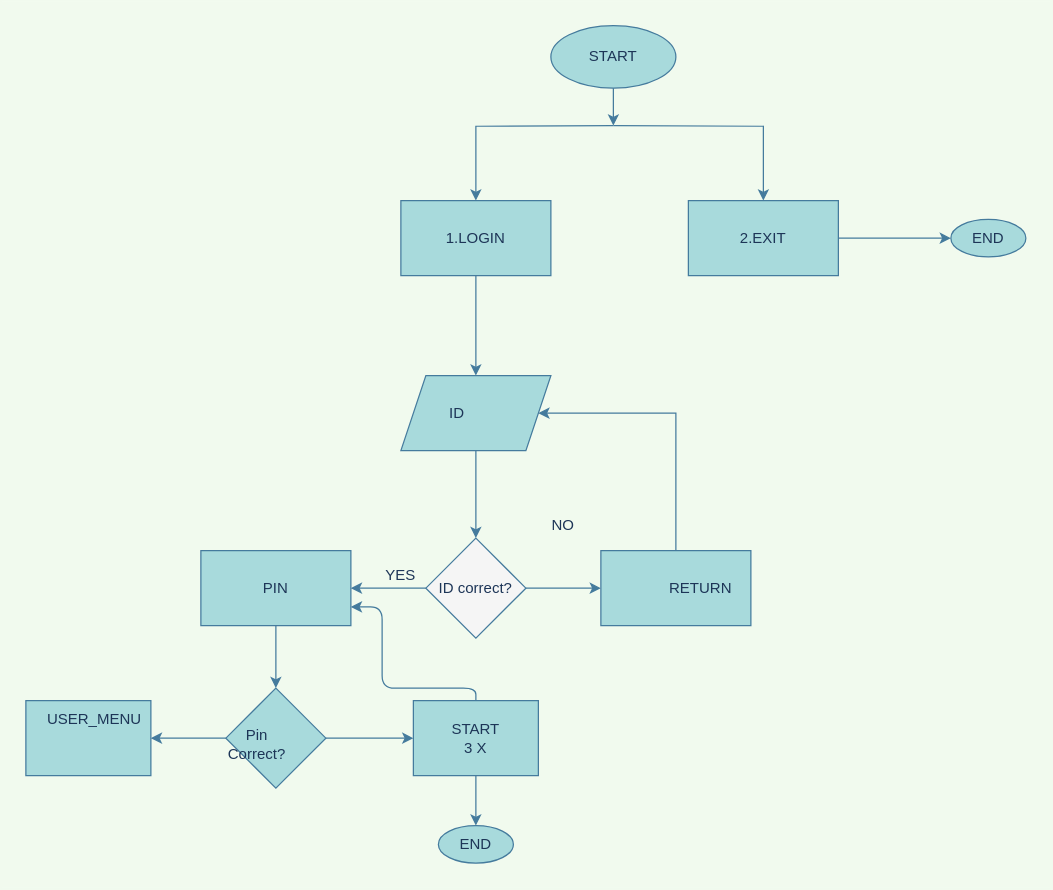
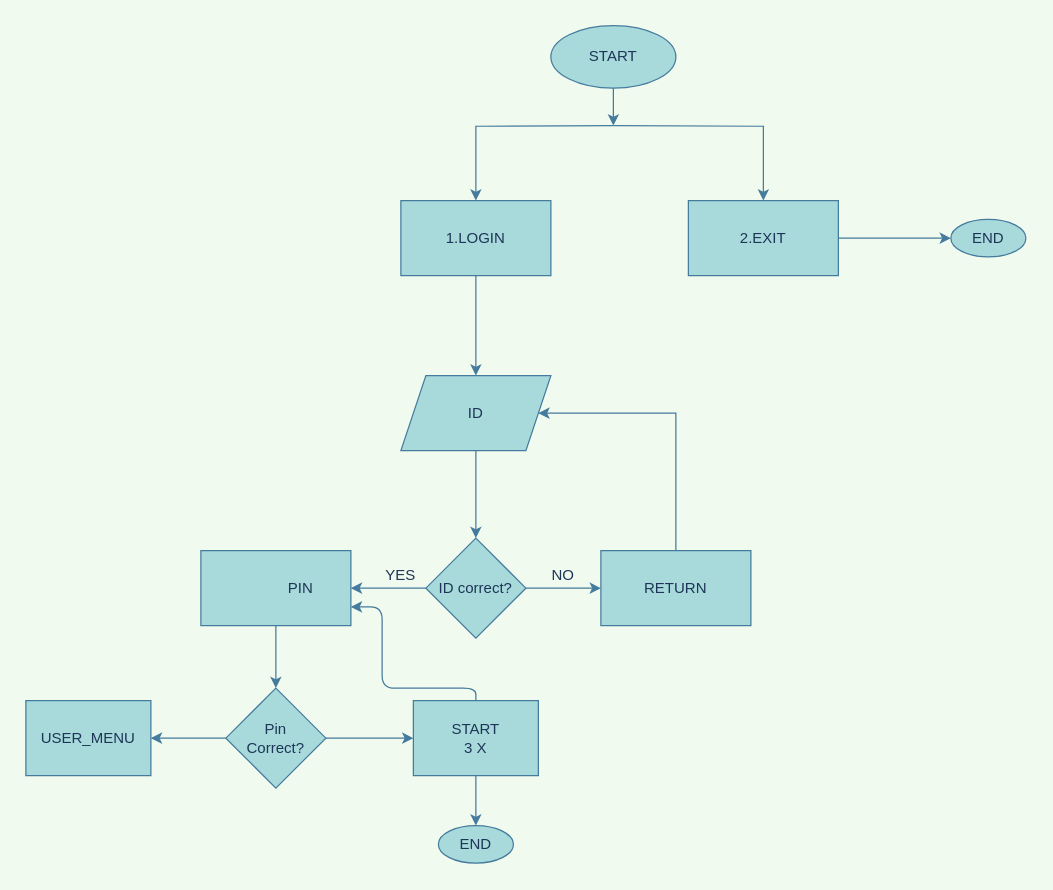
- <mxCell id="17" value="ID" style="text;html=1;strokeColor=none;fillColor=none;align=center;verticalAlign=middle;whiteSpace=wrap;rounded=0;fontColor=#1D3557;" vertex="1" parent="1"><mxGeometry x="345" y="320" width="40" height="20" as="geometry" /></mxCell>
+ <mxCell id="17" value="ID" style="text;html=1;strokeColor=none;fillColor=none;align=center;verticalAlign=middle;whiteSpace=wrap;rounded=0;fontColor=#1D3557;" vertex="1" parent="1"><mxGeometry x="360" y="320" width="40" height="20" as="geometry" /></mxCell>
- <mxCell id="24" value="NO" style="text;html=1;strokeColor=none;fillColor=none;align=center;verticalAlign=middle;whiteSpace=wrap;rounded=0;fontColor=#1D3557;" vertex="1" parent="1"><mxGeometry x="430" y="410" width="40" height="20" as="geometry" /></mxCell>
+ <mxCell id="24" value="NO" style="text;html=1;strokeColor=none;fillColor=none;align=center;verticalAlign=middle;whiteSpace=wrap;rounded=0;fontColor=#1D3557;" vertex="1" parent="1"><mxGeometry x="430" y="450" width="40" height="20" as="geometry" /></mxCell>
- <mxCell id="26" value="PIN" style="text;html=1;strokeColor=none;fillColor=none;align=center;verticalAlign=middle;whiteSpace=wrap;rounded=0;fontColor=#1D3557;" vertex="1" parent="1"><mxGeometry x="200" y="460" width="40" height="20" as="geometry" /></mxCell>
+ <mxCell id="26" value="PIN" style="text;html=1;strokeColor=none;fillColor=none;align=center;verticalAlign=middle;whiteSpace=wrap;rounded=0;fontColor=#1D3557;" vertex="1" parent="1"><mxGeometry x="220" y="460" width="40" height="20" as="geometry" /></mxCell>
- <mxCell id="20" value="ID correct?" style="rhombus;whiteSpace=wrap;html=1;rounded=0;fontColor=#1D3557;strokeColor=#457B9D;fillColor=#f5f5f5;" vertex="1" parent="1"><mxGeometry x="340" y="430" width="80" height="80" as="geometry" /></mxCell>
+ <mxCell id="20" value="ID correct?" style="rhombus;whiteSpace=wrap;html=1;rounded=0;fontColor=#1D3557;strokeColor=#457B9D;fillColor=#A8DADC;" vertex="1" parent="1"><mxGeometry x="340" y="430" width="80" height="80" as="geometry" /></mxCell>
- <mxCell id="28" value="RETURN" style="text;html=1;strokeColor=none;fillColor=none;align=center;verticalAlign=middle;whiteSpace=wrap;rounded=0;fontColor=#1D3557;" vertex="1" parent="1"><mxGeometry x="540" y="460" width="40" height="20" as="geometry" /></mxCell>
+ <mxCell id="28" value="RETURN" style="text;html=1;strokeColor=none;fillColor=none;align=center;verticalAlign=middle;whiteSpace=wrap;rounded=0;fontColor=#1D3557;" vertex="1" parent="1"><mxGeometry x="520" y="460" width="40" height="20" as="geometry" /></mxCell>
- <mxCell id="38" value="USER_MENU" style="text;html=1;strokeColor=none;fillColor=none;align=center;verticalAlign=middle;whiteSpace=wrap;rounded=0;fontColor=#1D3557;" vertex="1" parent="1"><mxGeometry x="55" y="565" width="40" height="20" as="geometry" /></mxCell>
+ <mxCell id="38" value="USER_MENU" style="text;html=1;strokeColor=none;fillColor=none;align=center;verticalAlign=middle;whiteSpace=wrap;rounded=0;fontColor=#1D3557;" vertex="1" parent="1"><mxGeometry x="50" y="580" width="40" height="20" as="geometry" /></mxCell>
- <mxCell id="32" value="Pin Correct?" style="text;html=1;strokeColor=none;fillColor=none;align=center;verticalAlign=middle;whiteSpace=wrap;rounded=0;fontColor=#1D3557;" vertex="1" parent="1"><mxGeometry x="185" y="585" width="40" height="20" as="geometry" /></mxCell>
+ <mxCell id="32" value="Pin Correct?" style="text;html=1;strokeColor=none;fillColor=none;align=center;verticalAlign=middle;whiteSpace=wrap;rounded=0;fontColor=#1D3557;" vertex="1" parent="1"><mxGeometry x="200" y="580" width="40" height="20" as="geometry" /></mxCell>
